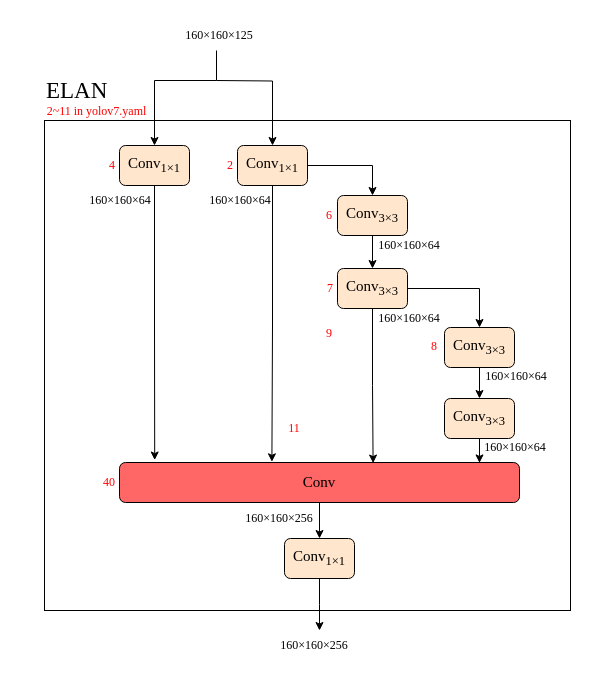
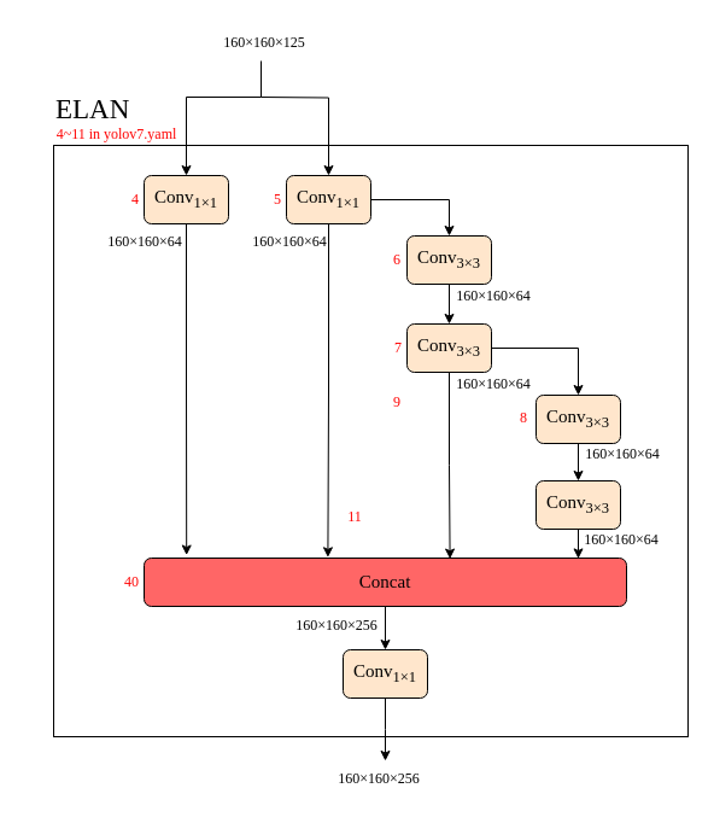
- <mxCell id="41" value="&lt;font color=&quot;#ff0000&quot;&gt;2~11 in yolov7.yaml&lt;/font&gt;" style="text;html=1;strokeColor=none;fillColor=none;align=center;verticalAlign=middle;whiteSpace=wrap;rounded=0;fontFamily=Times New Roman;" parent="1" vertex="1"><mxGeometry x="20" y="96" width="153" height="30" as="geometry" /></mxCell>
+ <mxCell id="41" value="&lt;font color=&quot;#ff0000&quot;&gt;4~11 in yolov7.yaml&lt;/font&gt;" style="text;html=1;strokeColor=none;fillColor=none;align=center;verticalAlign=middle;whiteSpace=wrap;rounded=0;fontFamily=Times New Roman;" parent="1" vertex="1"><mxGeometry x="20" y="96" width="153" height="30" as="geometry" /></mxCell>
- <mxCell id="17" value="&lt;font color=&quot;#ff0000&quot;&gt;2&lt;/font&gt;" style="text;html=1;strokeColor=none;fillColor=none;align=center;verticalAlign=middle;whiteSpace=wrap;rounded=0;fontFamily=Times New Roman;" parent="1" vertex="1"><mxGeometry x="220" y="150" width="20" height="30" as="geometry" /></mxCell>
+ <mxCell id="17" value="&lt;font color=&quot;#ff0000&quot;&gt;5&lt;/font&gt;" style="text;html=1;strokeColor=none;fillColor=none;align=center;verticalAlign=middle;whiteSpace=wrap;rounded=0;fontFamily=Times New Roman;" parent="1" vertex="1"><mxGeometry x="220" y="150" width="20" height="30" as="geometry" /></mxCell>
- <mxCell id="24" value="&lt;div style=&quot;font-size: 11.3pt;&quot;&gt;&lt;span style=&quot;background-color: rgb(255, 102, 102);&quot;&gt;Conv&lt;/span&gt;&lt;/div&gt;" style="rounded=1;whiteSpace=wrap;html=1;labelBackgroundColor=none;fontSize=23;fillColor=#FF6666;fontFamily=Times New Roman;" parent="1" vertex="1"><mxGeometry x="119" y="462" width="400" height="40" as="geometry" /></mxCell>
+ <mxCell id="24" value="&lt;div style=&quot;font-size: 11.3pt;&quot;&gt;&lt;span style=&quot;background-color: rgb(255, 102, 102);&quot;&gt;Concat&lt;/span&gt;&lt;/div&gt;" style="rounded=1;whiteSpace=wrap;html=1;labelBackgroundColor=none;fontSize=23;fillColor=#FF6666;fontFamily=Times New Roman;" parent="1" vertex="1"><mxGeometry x="119" y="462" width="400" height="40" as="geometry" /></mxCell>
